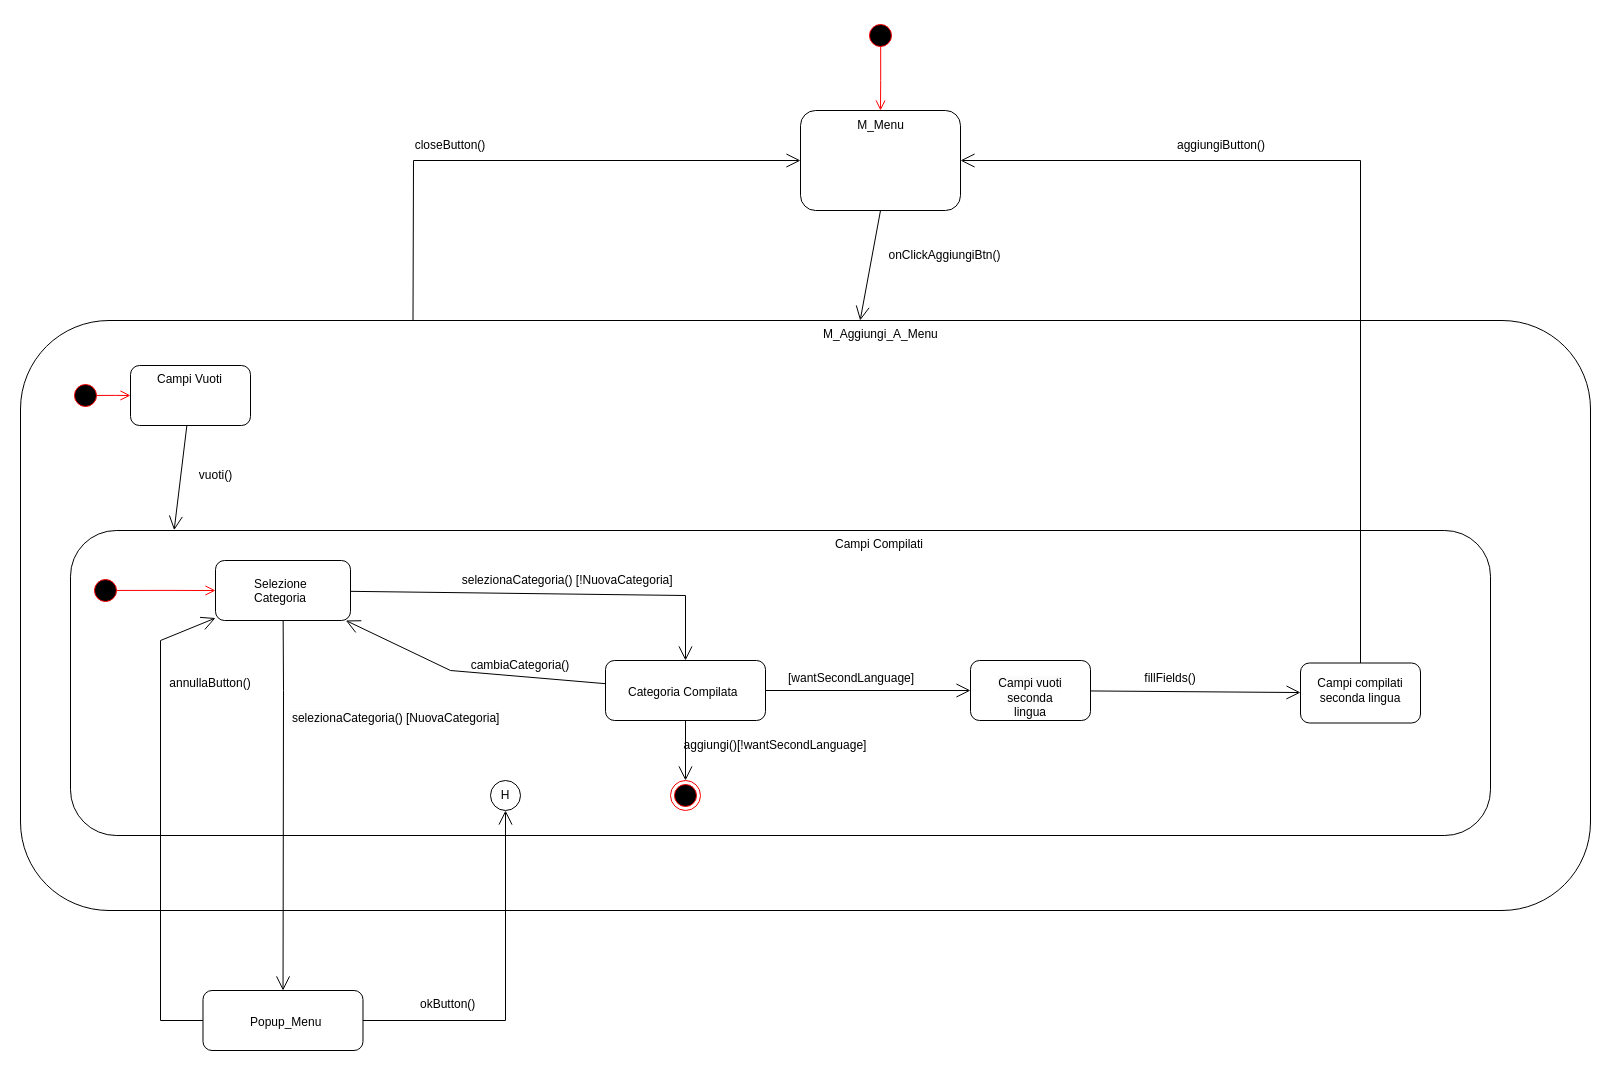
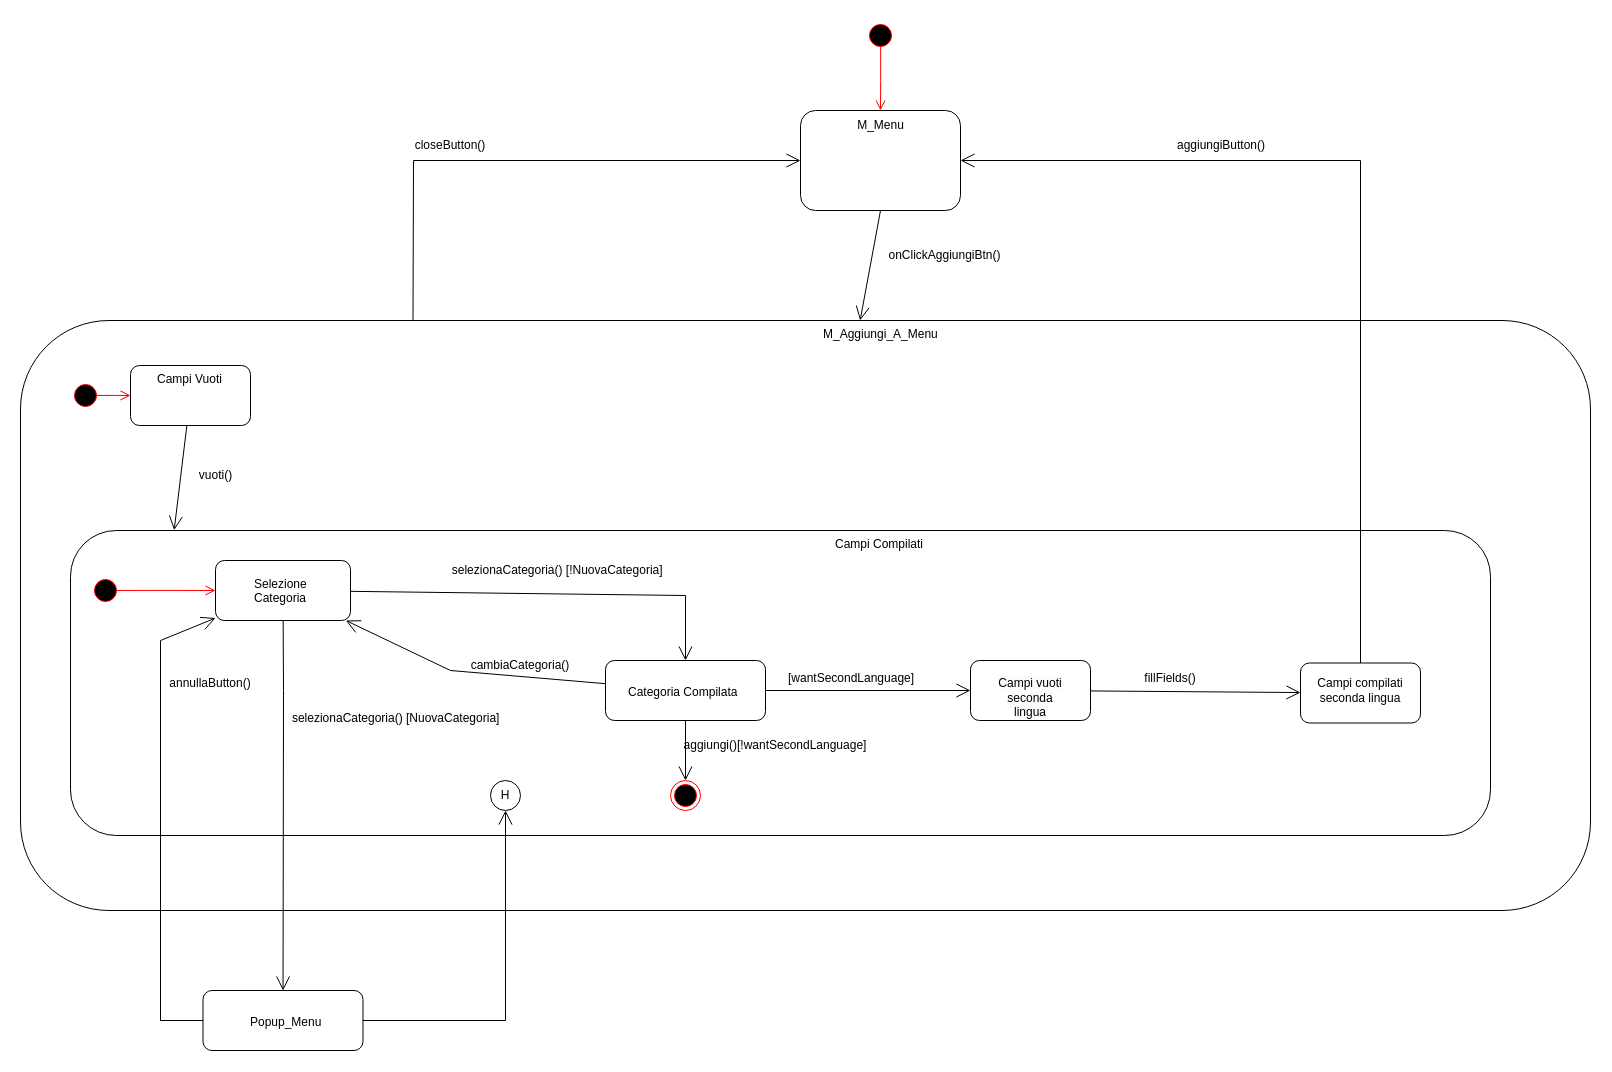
- <mxCell id="30" value="&amp;nbsp;selezionaCategoria() [!NuovaCategoria]" style="text;html=1;align=center;verticalAlign=middle;resizable=0;points=[];autosize=1;strokeColor=none;fillColor=none;" parent="1" vertex="1"><mxGeometry x="445" y="565" width="240" height="30" as="geometry" /></mxCell>
+ <mxCell id="30" value="&amp;nbsp;selezionaCategoria() [!NuovaCategoria]" style="text;html=1;align=center;verticalAlign=middle;resizable=0;points=[];autosize=1;strokeColor=none;fillColor=none;" parent="1" vertex="1"><mxGeometry x="435" y="555" width="240" height="30" as="geometry" /></mxCell>
- <mxCell id="27" value="okButton()" style="text;whiteSpace=wrap;html=1;" parent="1" vertex="1"><mxGeometry x="417.5" y="990" width="57.5" height="25" as="geometry" /></mxCell>
